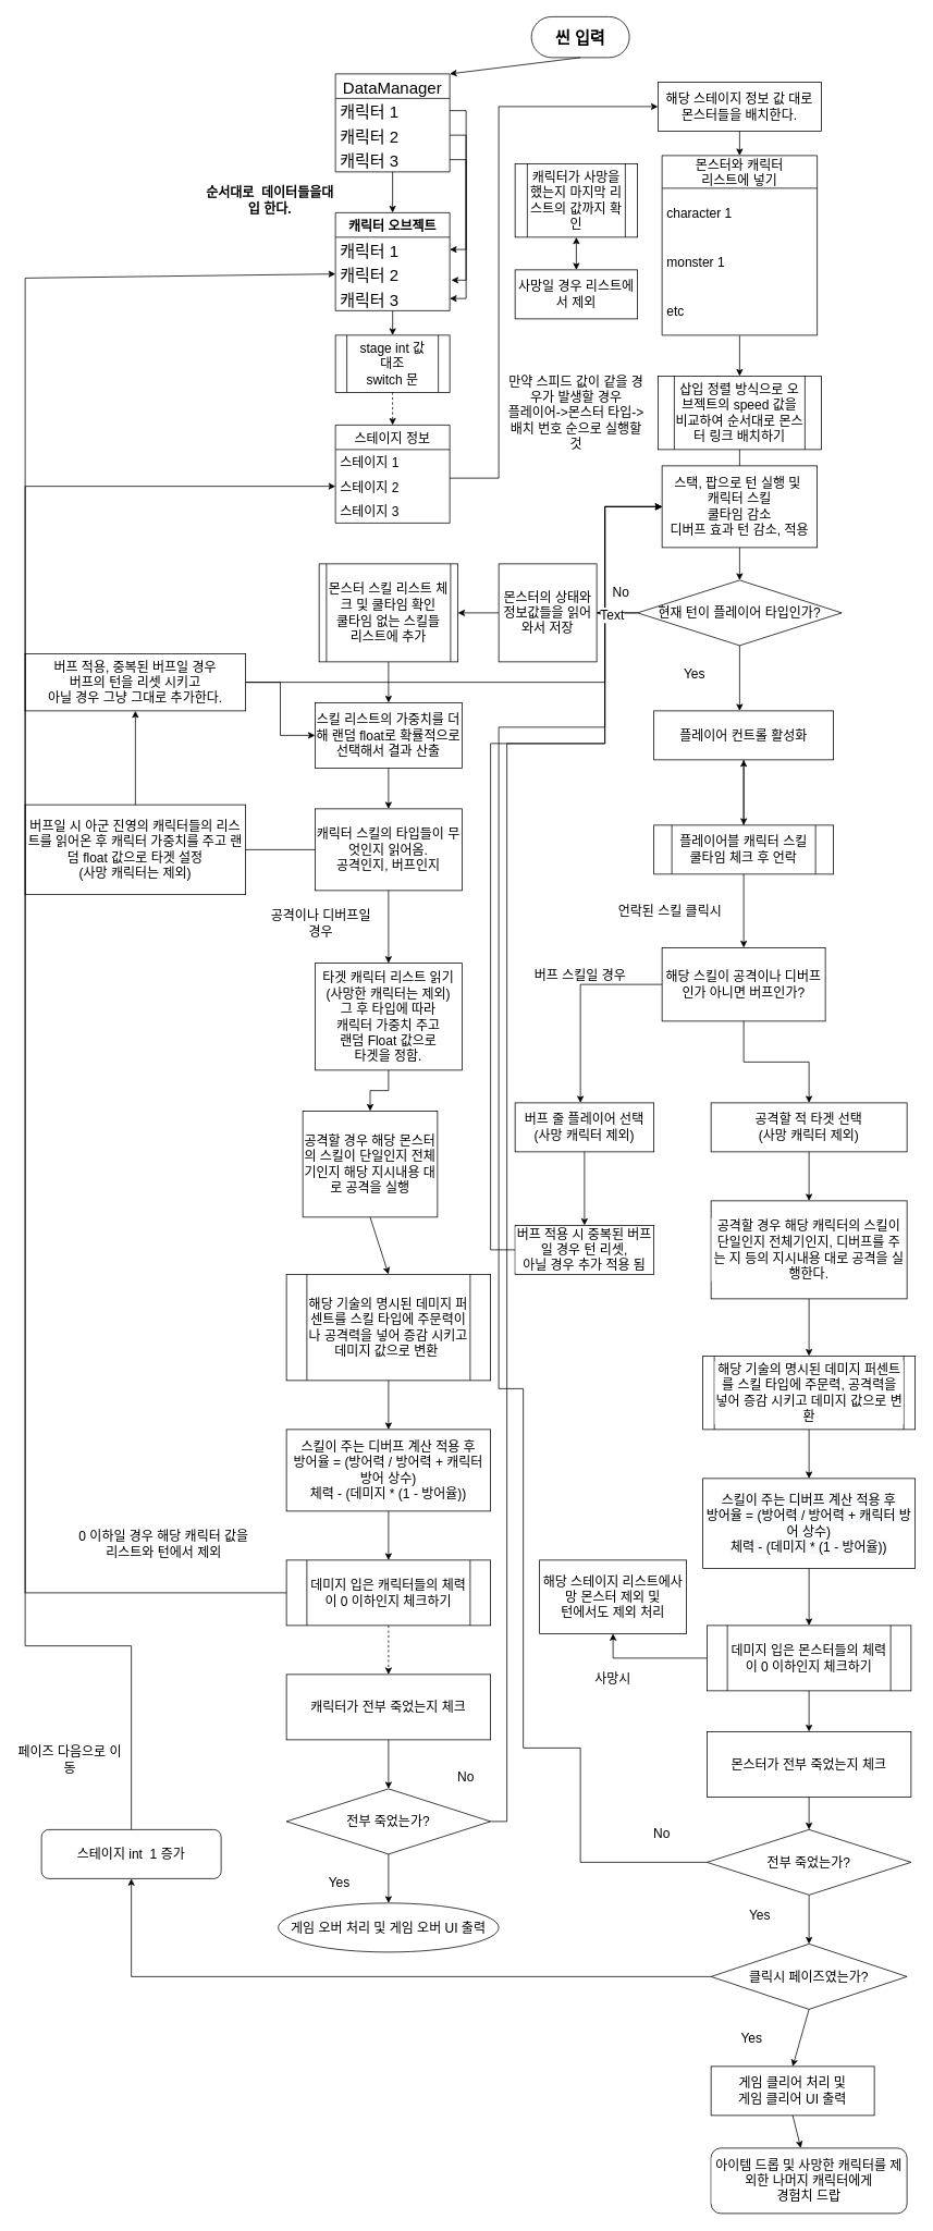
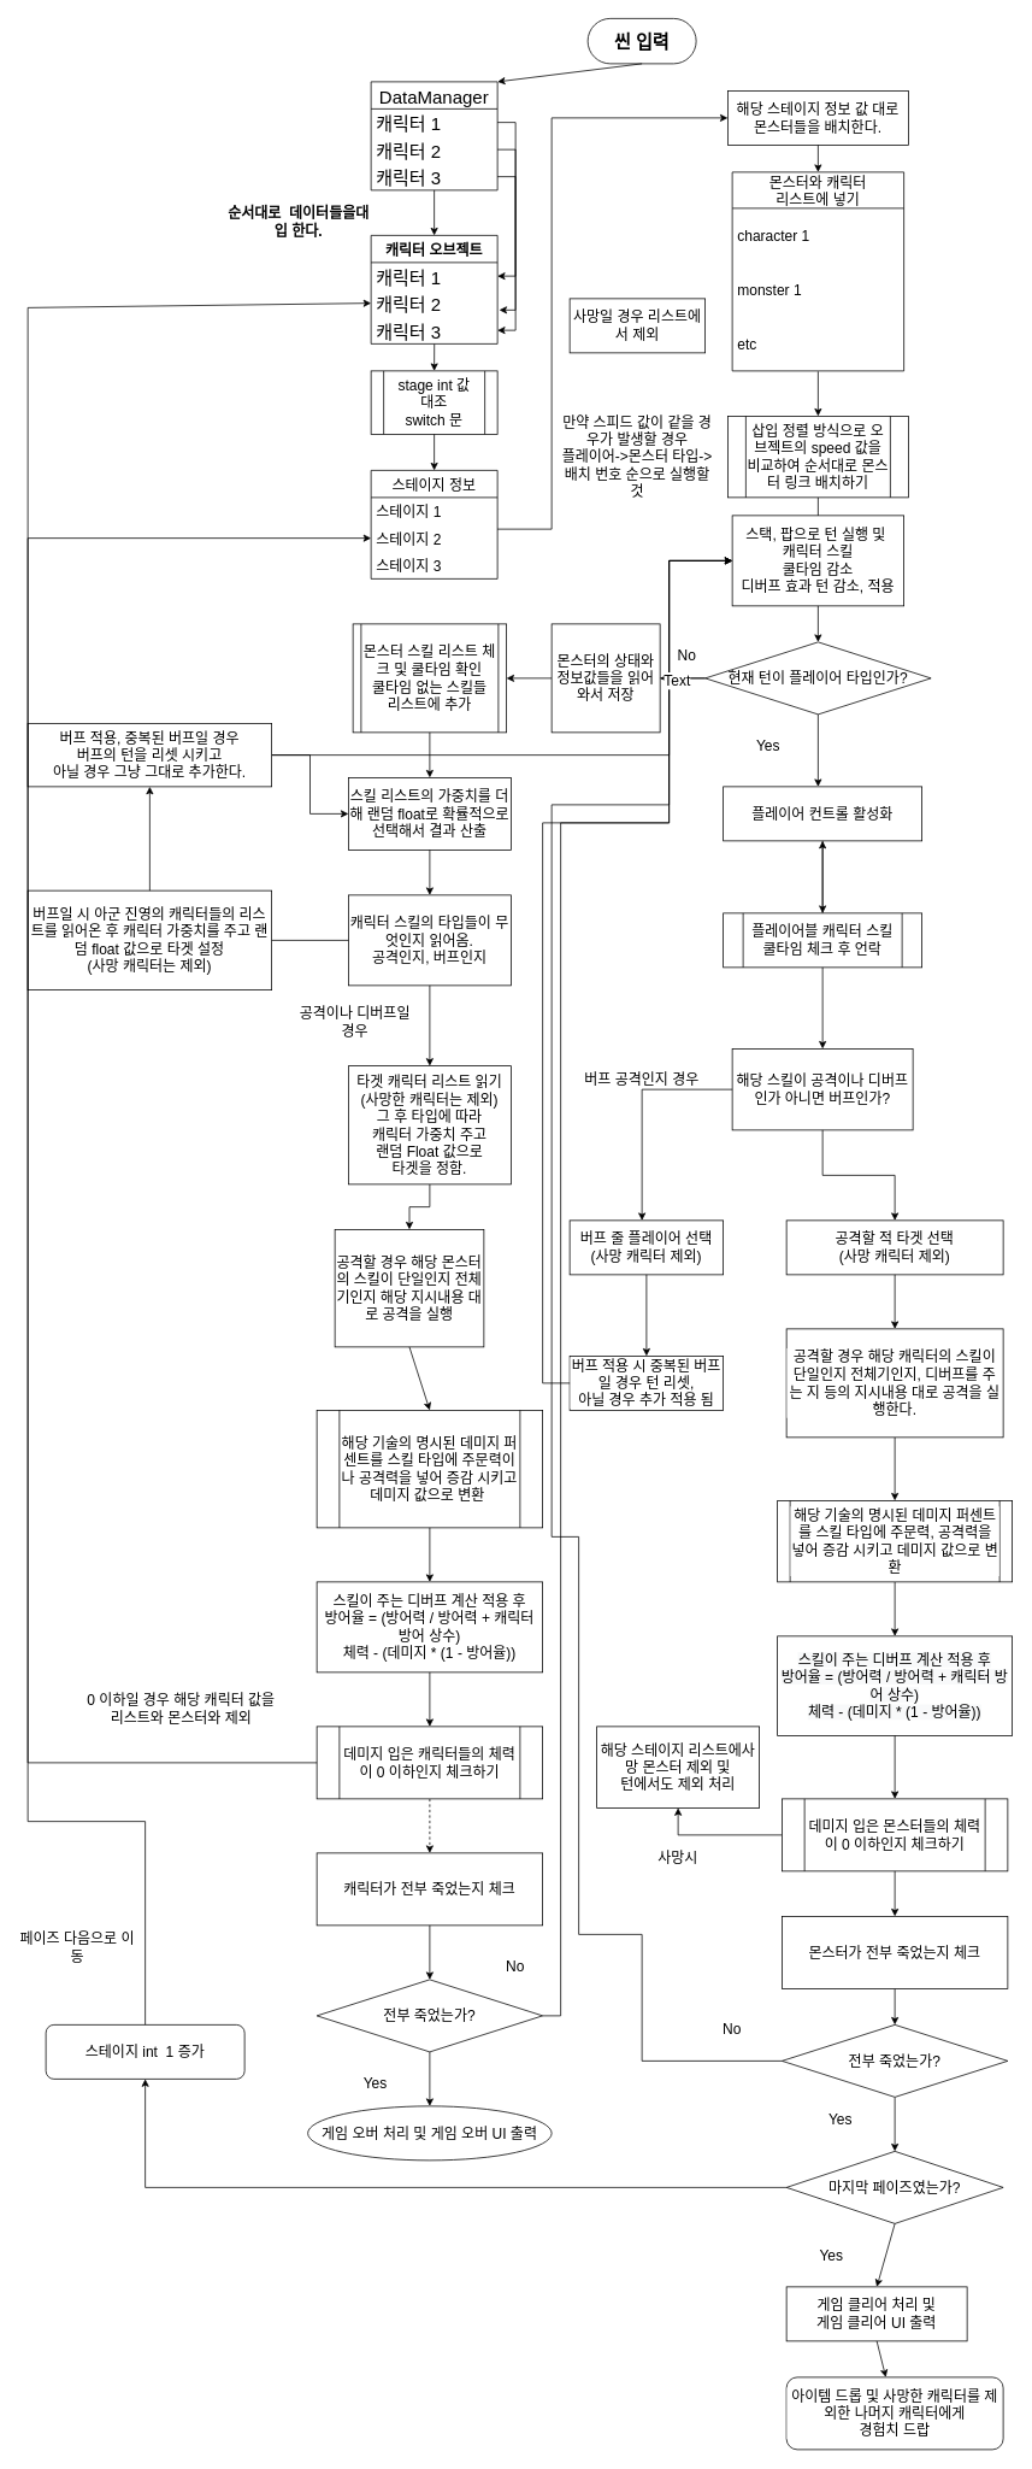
- <mxCell id="38" value="캐릭터가 사망을 했는지 마지막 리스트의 값까지 확인" style="shape=process;whiteSpace=wrap;html=1;backgroundOutline=1;fontSize=16;" vertex="1" parent="1"><mxGeometry x="630" y="200" width="150" height="90" as="geometry" /></mxCell>
- <mxCell id="40" value="" style="endArrow=classic;startArrow=classic;html=1;rounded=0;fontSize=16;entryX=0.5;entryY=1;entryDx=0;entryDy=0;exitX=0.5;exitY=0;exitDx=0;exitDy=0;" edge="1" parent="1" source="39" target="38"><mxGeometry width="50" height="50" relative="1" as="geometry"><mxPoint x="680" y="340" as="sourcePoint" /><mxPoint x="730" y="290" as="targetPoint" /></mxGeometry></mxCell>
- <mxCell id="23" value="" style="endArrow=classic;html=1;rounded=0;fontSize=16;exitX=0.5;exitY=1;exitDx=0;exitDy=0;entryX=0.5;entryY=0;entryDx=0;entryDy=0;dashed=1;" edge="1" parent="1" source="18" target="19"><mxGeometry width="50" height="50" relative="1" as="geometry"><mxPoint x="320" y="610" as="sourcePoint" /><mxPoint x="370" y="560" as="targetPoint" /></mxGeometry></mxCell>
+ <mxCell id="23" value="" style="endArrow=classic;html=1;rounded=0;fontSize=16;exitX=0.5;exitY=1;exitDx=0;exitDy=0;entryX=0.5;entryY=0;entryDx=0;entryDy=0;" edge="1" parent="1" source="18" target="19"><mxGeometry width="50" height="50" relative="1" as="geometry"><mxPoint x="320" y="610" as="sourcePoint" /><mxPoint x="370" y="560" as="targetPoint" /></mxGeometry></mxCell>
- <mxCell id="74" value="언락된 스킬 클릭시" style="text;html=1;strokeColor=none;fillColor=none;align=center;verticalAlign=middle;whiteSpace=wrap;rounded=0;fontSize=16;" vertex="1" parent="1"><mxGeometry x="720" y="1100" width="200" height="30" as="geometry" /></mxCell>
- <mxCell id="76" value="버프 스킬일 경우" style="text;html=1;strokeColor=none;fillColor=none;align=center;verticalAlign=middle;whiteSpace=wrap;rounded=0;fontSize=16;" vertex="1" parent="1"><mxGeometry x="610" y="1179" width="200" height="30" as="geometry" /></mxCell>
+ <mxCell id="76" value="버프 공격인지 경우" style="text;html=1;strokeColor=none;fillColor=none;align=center;verticalAlign=middle;whiteSpace=wrap;rounded=0;fontSize=16;" vertex="1" parent="1"><mxGeometry x="610" y="1179" width="200" height="30" as="geometry" /></mxCell>
- <mxCell id="63" value="0 이하일 경우 해당 캐릭터 값을&lt;br&gt;리스트와 턴에서 제외" style="text;html=1;strokeColor=none;fillColor=none;align=center;verticalAlign=middle;whiteSpace=wrap;rounded=0;fontSize=16;" vertex="1" parent="1"><mxGeometry x="70" y="1850" width="260" height="80" as="geometry" /></mxCell>
+ <mxCell id="63" value="0 이하일 경우 해당 캐릭터 값을&lt;br&gt;리스트와 몬스터와 제외" style="text;html=1;strokeColor=none;fillColor=none;align=center;verticalAlign=middle;whiteSpace=wrap;rounded=0;fontSize=16;" vertex="1" parent="1"><mxGeometry x="70" y="1850" width="260" height="80" as="geometry" /></mxCell>
- <mxCell id="116" value="클릭시 페이즈였는가?" style="rhombus;whiteSpace=wrap;html=1;labelBackgroundColor=#FFFFFF;fontSize=16;" vertex="1" parent="1"><mxGeometry x="870" y="2380" width="240" height="80" as="geometry" /></mxCell>
+ <mxCell id="116" value="마지막 페이즈였는가?" style="rhombus;whiteSpace=wrap;html=1;labelBackgroundColor=#FFFFFF;fontSize=16;" vertex="1" parent="1"><mxGeometry x="870" y="2380" width="240" height="80" as="geometry" /></mxCell>
